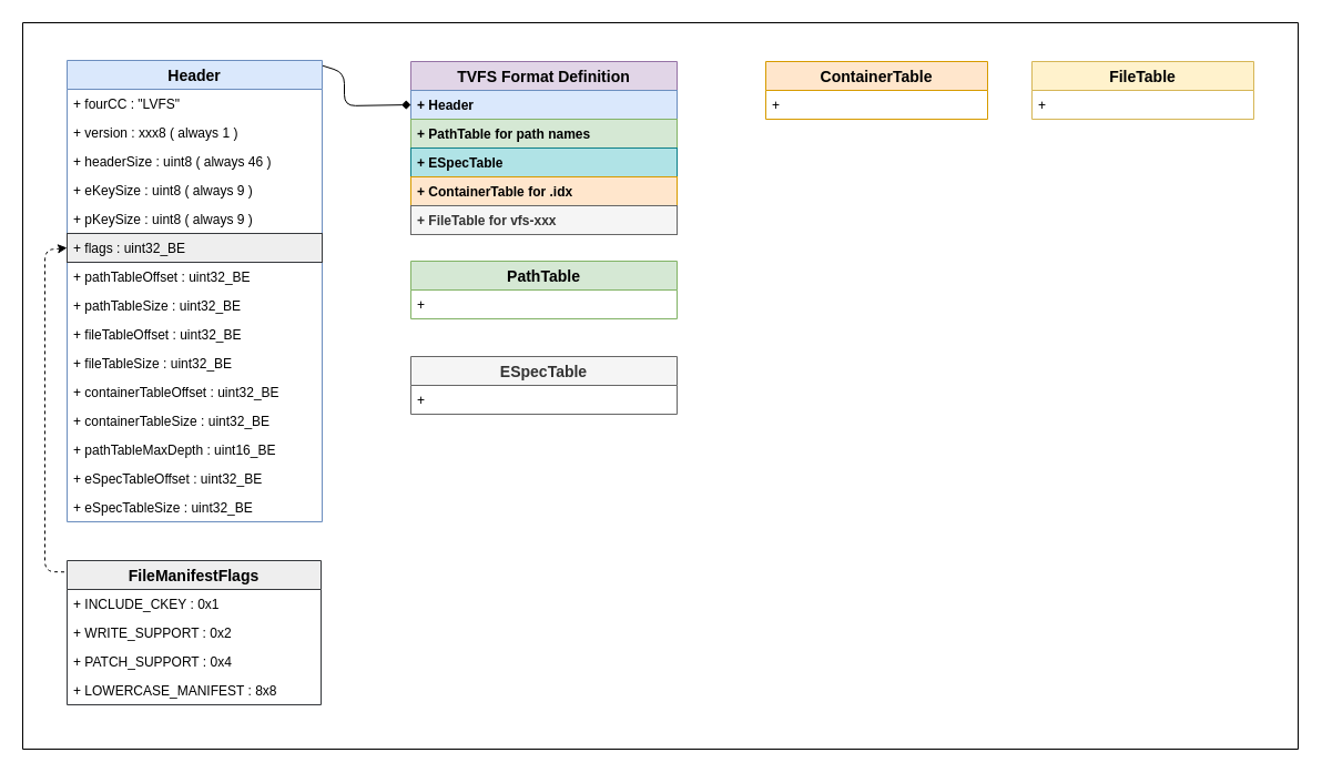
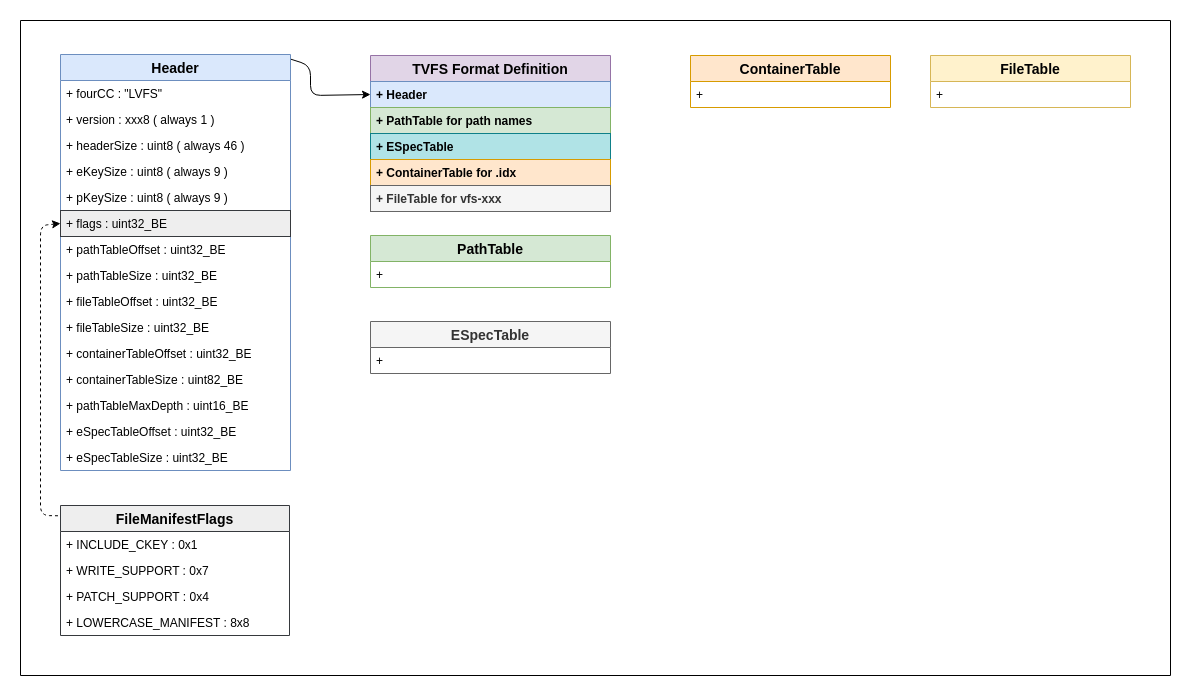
- <mxCell id="22" style="edgeStyle=none;html=1;exitX=1;exitY=0.011;exitDx=0;exitDy=0;exitPerimeter=0;entryX=0;entryY=0.5;entryDx=0;entryDy=0;endArrow=diamond;" parent="1" source="23" target="3" edge="1"><mxGeometry relative="1" as="geometry"><mxPoint x="320" y="100" as="sourcePoint" /><mxPoint x="320" y="190" as="targetPoint" /><Array as="points"><mxPoint x="310" y="65" /><mxPoint x="310" y="95" /></Array></mxGeometry></mxCell>
+ <mxCell id="22" style="edgeStyle=none;html=1;exitX=1;exitY=0.011;exitDx=0;exitDy=0;exitPerimeter=0;entryX=0;entryY=0.5;entryDx=0;entryDy=0;" parent="1" source="23" target="3" edge="1"><mxGeometry relative="1" as="geometry"><mxPoint x="320" y="100" as="sourcePoint" /><mxPoint x="320" y="190" as="targetPoint" /><Array as="points"><mxPoint x="310" y="65" /><mxPoint x="310" y="95" /></Array></mxGeometry></mxCell>
- <mxCell id="35" value="+ containerTableSize : uint32_BE" style="text;strokeColor=none;fillColor=none;align=left;verticalAlign=top;spacingLeft=4;spacingRight=4;overflow=hidden;rotatable=0;points=[[0,0.5],[1,0.5]];portConstraint=eastwest;" parent="23" vertex="1"><mxGeometry y="312" width="230" height="26" as="geometry" /></mxCell>
+ <mxCell id="35" value="+ containerTableSize : uint82_BE" style="text;strokeColor=none;fillColor=none;align=left;verticalAlign=top;spacingLeft=4;spacingRight=4;overflow=hidden;rotatable=0;points=[[0,0.5],[1,0.5]];portConstraint=eastwest;" parent="23" vertex="1"><mxGeometry y="312" width="230" height="26" as="geometry" /></mxCell>
- <mxCell id="19" value="+ WRITE_SUPPORT : 0x2" style="text;strokeColor=none;fillColor=none;align=left;verticalAlign=top;spacingLeft=4;spacingRight=4;overflow=hidden;rotatable=0;points=[[0,0.5],[1,0.5]];portConstraint=eastwest;" vertex="1" parent="17"><mxGeometry y="52" width="229" height="26" as="geometry" /></mxCell>
+ <mxCell id="19" value="+ WRITE_SUPPORT : 0x7" style="text;strokeColor=none;fillColor=none;align=left;verticalAlign=top;spacingLeft=4;spacingRight=4;overflow=hidden;rotatable=0;points=[[0,0.5],[1,0.5]];portConstraint=eastwest;" vertex="1" parent="17"><mxGeometry y="52" width="229" height="26" as="geometry" /></mxCell>
